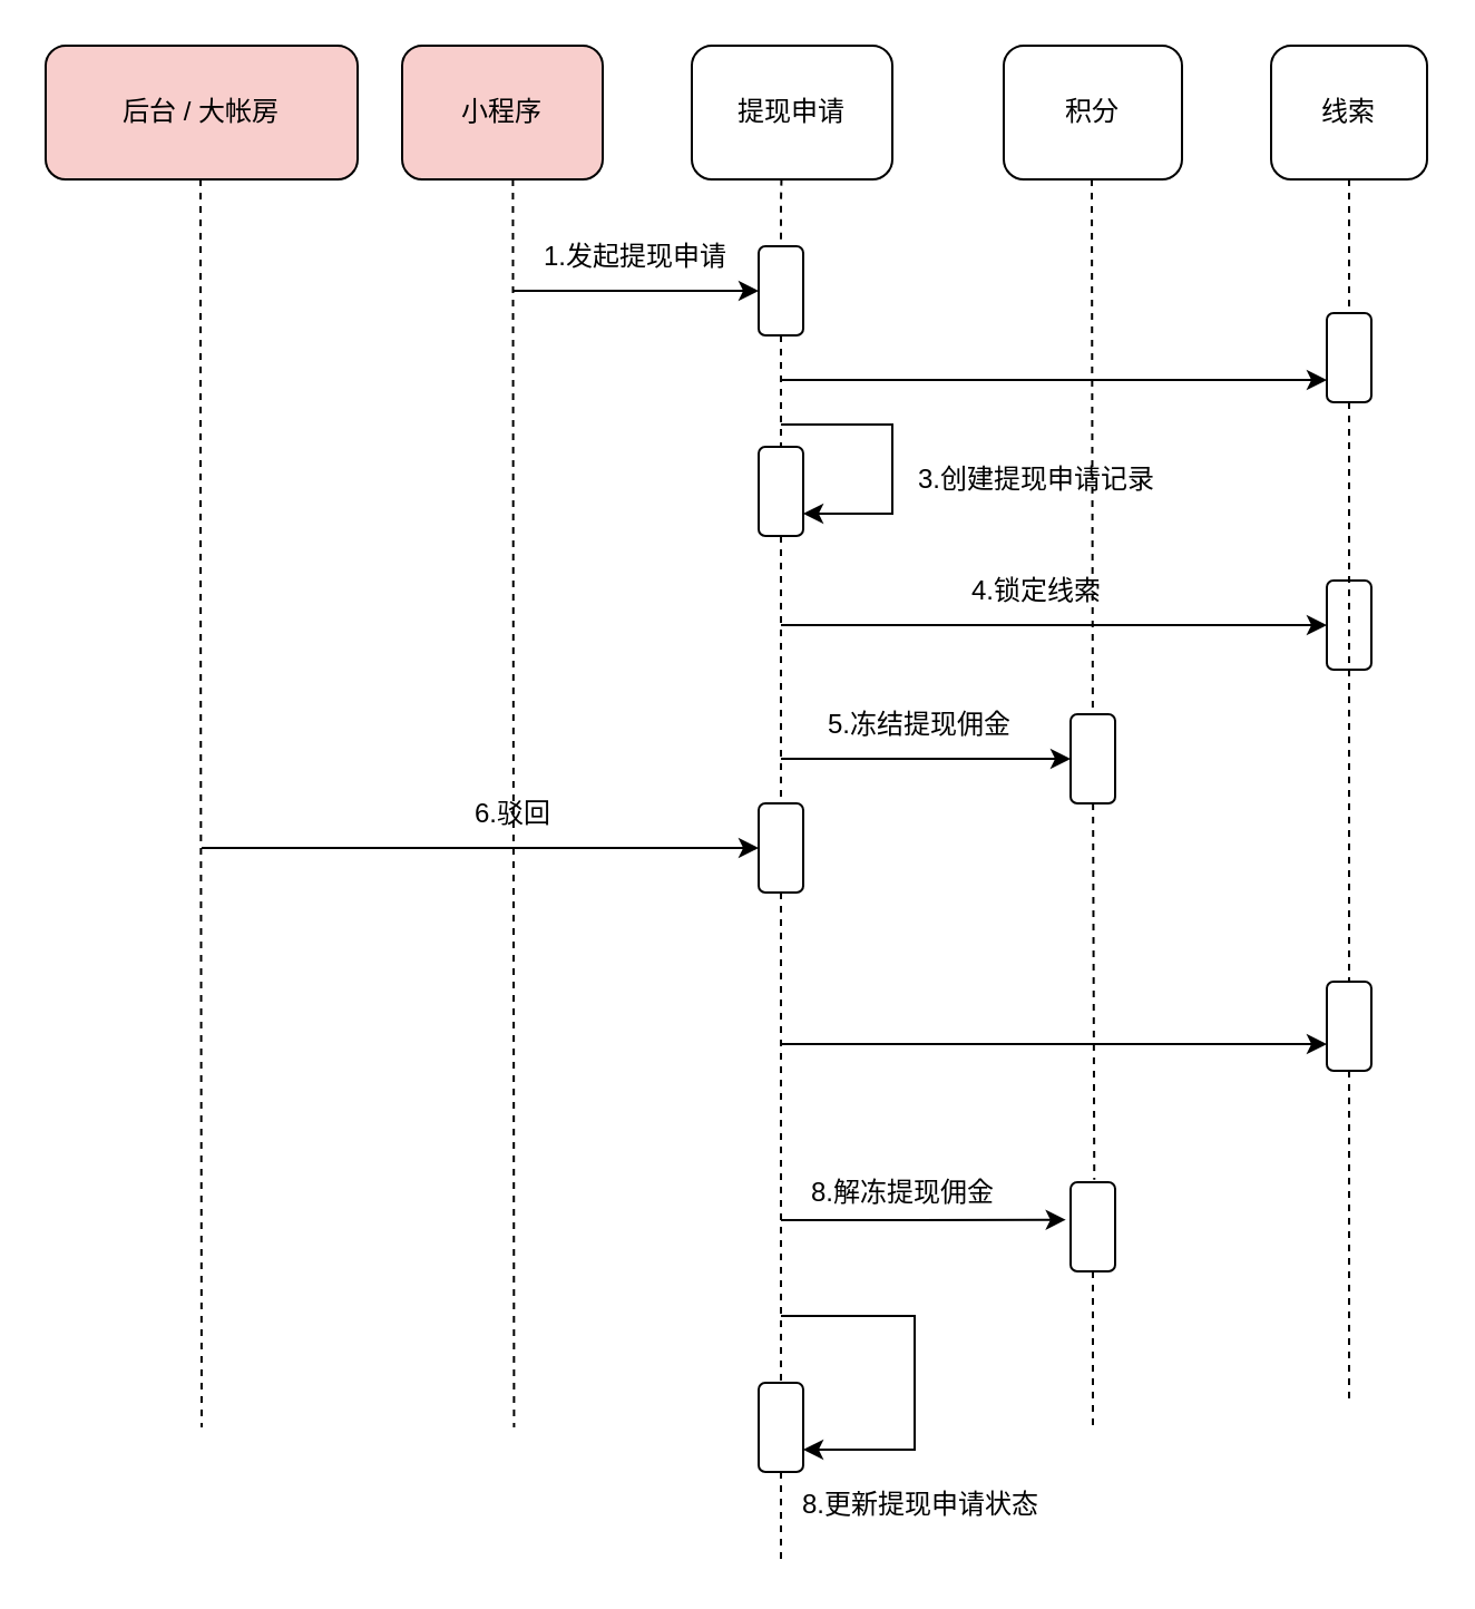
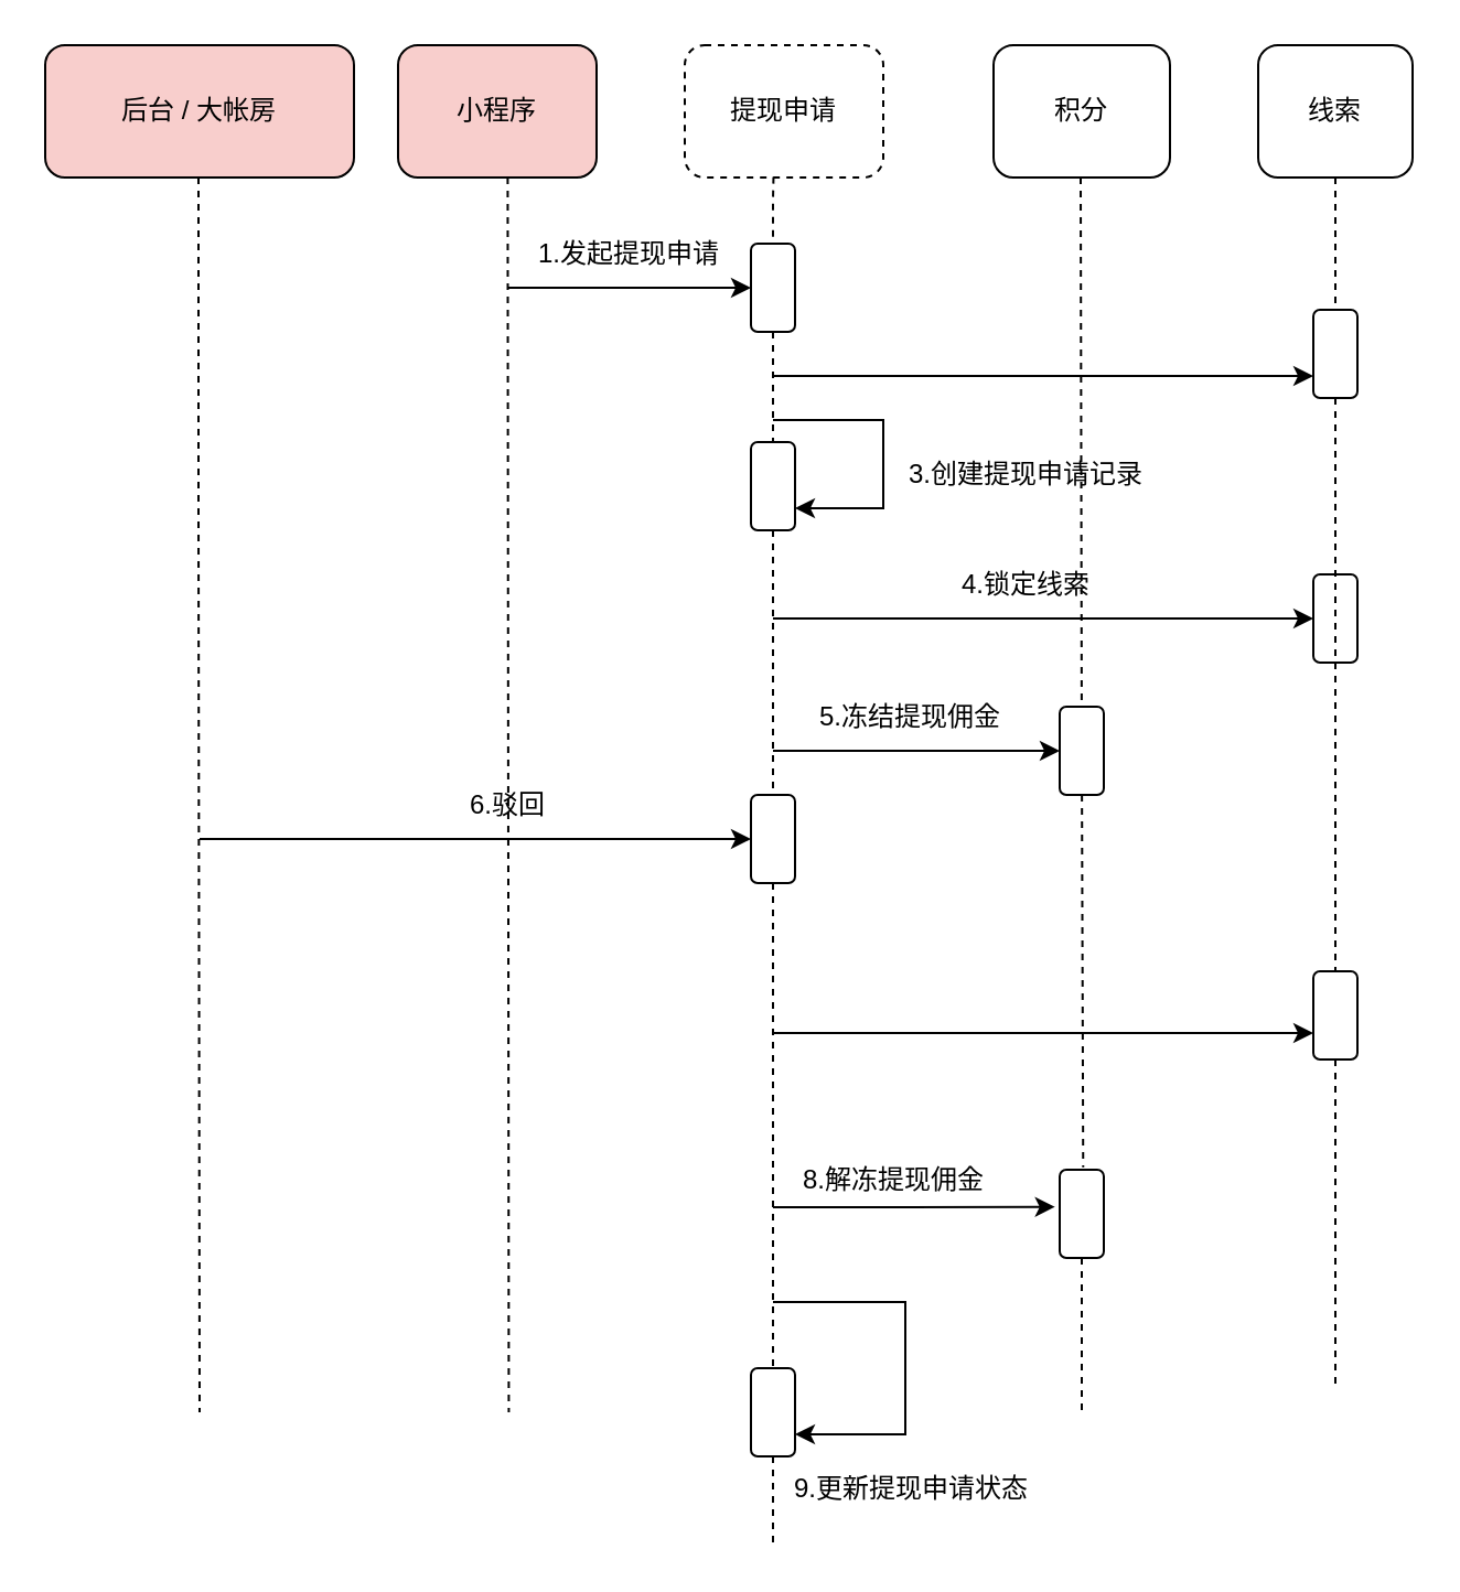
- <mxCell id="4" value="提现申请" style="rounded=1;whiteSpace=wrap;html=1;" parent="1" vertex="1"><mxGeometry x="310" y="20" width="90" height="60" as="geometry" /></mxCell>
+ <mxCell id="4" value="提现申请" style="rounded=1;whiteSpace=wrap;html=1;dashed=1;" parent="1" vertex="1"><mxGeometry x="310" y="20" width="90" height="60" as="geometry" /></mxCell>
- <mxCell id="39" value="8.更新提现申请状态" style="text;html=1;strokeColor=none;fillColor=none;align=center;verticalAlign=middle;whiteSpace=wrap;rounded=0;" parent="1" vertex="1"><mxGeometry x="337.5" y="660" width="150" height="30" as="geometry" /></mxCell>
+ <mxCell id="39" value="9.更新提现申请状态" style="text;html=1;strokeColor=none;fillColor=none;align=center;verticalAlign=middle;whiteSpace=wrap;rounded=0;" parent="1" vertex="1"><mxGeometry x="337.5" y="660" width="150" height="30" as="geometry" /></mxCell>
